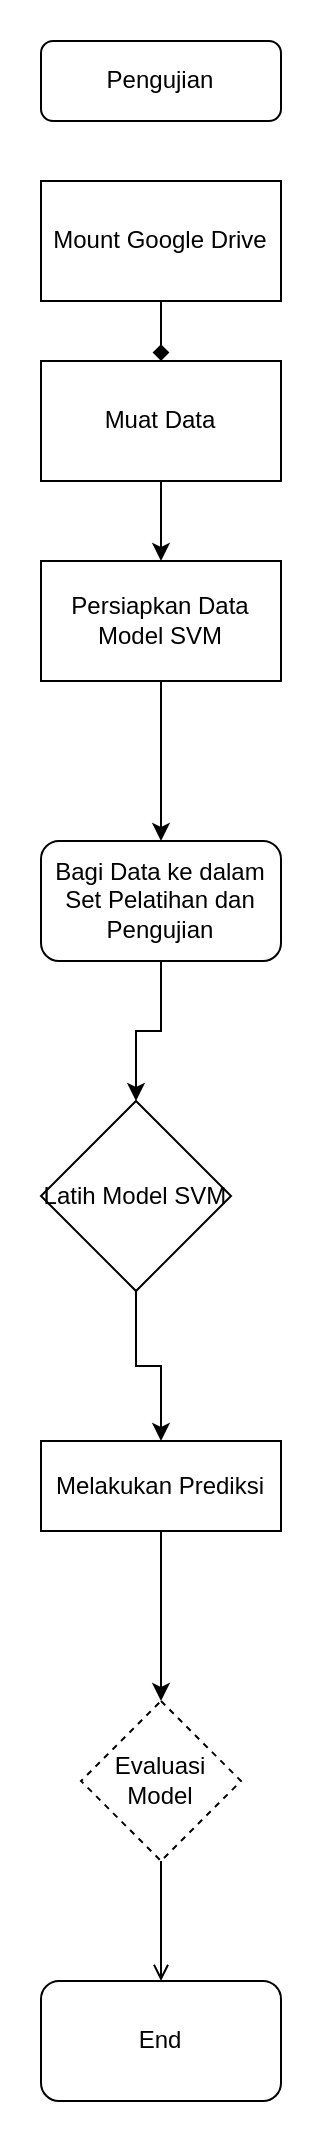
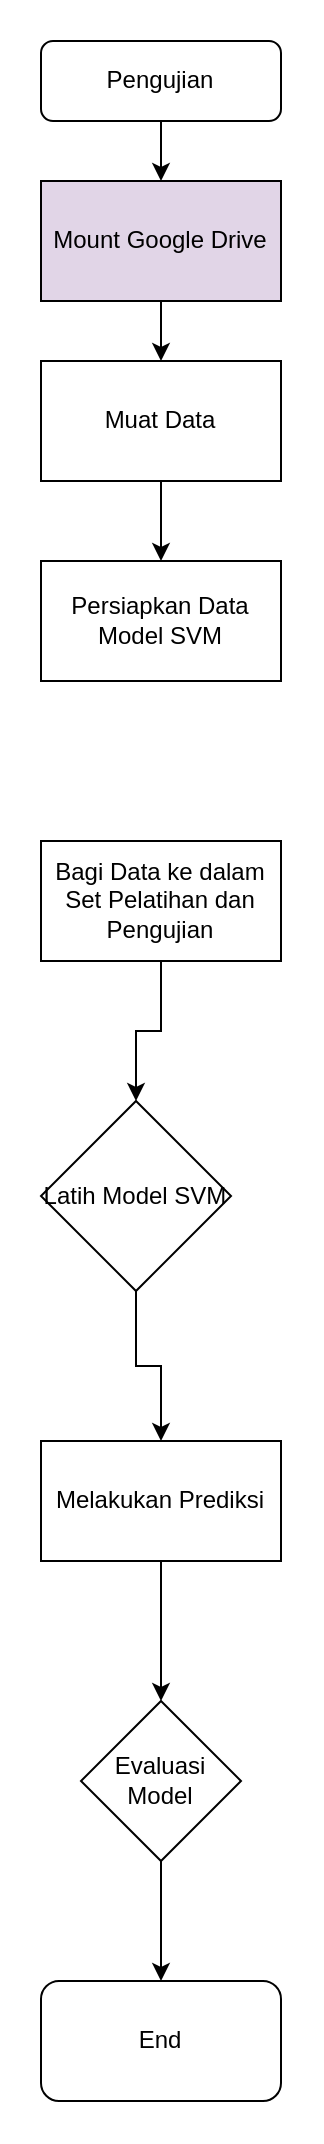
+ <mxCell id="2" value="" style="edgeStyle=orthogonalEdgeStyle;rounded=0;orthogonalLoop=1;jettySize=auto;html=1;" edge="1" parent="1" source="3" target="13"><mxGeometry relative="1" as="geometry" /></mxCell>
- <mxCell id="13" value="Mount Google Drive" style="rounded=0;whiteSpace=wrap;html=1;" vertex="1" parent="1"><mxGeometry x="20" y="90" width="120" height="60" as="geometry" /></mxCell>
+ <mxCell id="13" value="Mount Google Drive" style="rounded=0;whiteSpace=wrap;html=1;fillColor=#e1d5e7;" vertex="1" parent="1"><mxGeometry x="20" y="90" width="120" height="60" as="geometry" /></mxCell>
- <mxCell id="12" value="" style="edgeStyle=orthogonalEdgeStyle;rounded=0;orthogonalLoop=1;jettySize=auto;html=1;endArrow=diamond;" edge="1" parent="1" source="13" target="5"><mxGeometry relative="1" as="geometry" /></mxCell>
+ <mxCell id="12" value="" style="edgeStyle=orthogonalEdgeStyle;rounded=0;orthogonalLoop=1;jettySize=auto;html=1;" edge="1" parent="1" source="13" target="5"><mxGeometry relative="1" as="geometry" /></mxCell>
- <mxCell id="6" value="" style="edgeStyle=orthogonalEdgeStyle;rounded=0;orthogonalLoop=1;jettySize=auto;html=1;" edge="1" parent="1" source="7" target="9"><mxGeometry relative="1" as="geometry" /></mxCell>
- <mxCell id="9" value="Bagi Data ke dalam Set Pelatihan dan Pengujian" style="whiteSpace=wrap;html=1;rounded=1;" vertex="1" parent="1"><mxGeometry x="20" y="420" width="120" height="60" as="geometry" /></mxCell>
+ <mxCell id="9" value="Bagi Data ke dalam Set Pelatihan dan Pengujian" style="whiteSpace=wrap;html=1;rounded=0;" vertex="1" parent="1"><mxGeometry x="20" y="420" width="120" height="60" as="geometry" /></mxCell>
- <mxCell id="15" value="Melakukan Prediksi" style="whiteSpace=wrap;html=1;rounded=0;" vertex="1" parent="1"><mxGeometry x="20" y="720" width="120" height="45" as="geometry" /></mxCell>
+ <mxCell id="15" value="Melakukan Prediksi" style="whiteSpace=wrap;html=1;rounded=0;" vertex="1" parent="1"><mxGeometry x="20" y="720" width="120" height="60" as="geometry" /></mxCell>
- <mxCell id="17" value="Evaluasi Model" style="rhombus;whiteSpace=wrap;html=1;rounded=0;dashed=1;" vertex="1" parent="1"><mxGeometry x="40" y="850" width="80" height="80" as="geometry" /></mxCell>
+ <mxCell id="17" value="Evaluasi Model" style="rhombus;whiteSpace=wrap;html=1;rounded=0;" vertex="1" parent="1"><mxGeometry x="40" y="850" width="80" height="80" as="geometry" /></mxCell>
- <mxCell id="16" value="" style="edgeStyle=orthogonalEdgeStyle;rounded=0;orthogonalLoop=1;jettySize=auto;html=1;endArrow=open;" edge="1" parent="1" source="17" target="18"><mxGeometry relative="1" as="geometry" /></mxCell>
+ <mxCell id="16" value="" style="edgeStyle=orthogonalEdgeStyle;rounded=0;orthogonalLoop=1;jettySize=auto;html=1;" edge="1" parent="1" source="17" target="18"><mxGeometry relative="1" as="geometry" /></mxCell>
